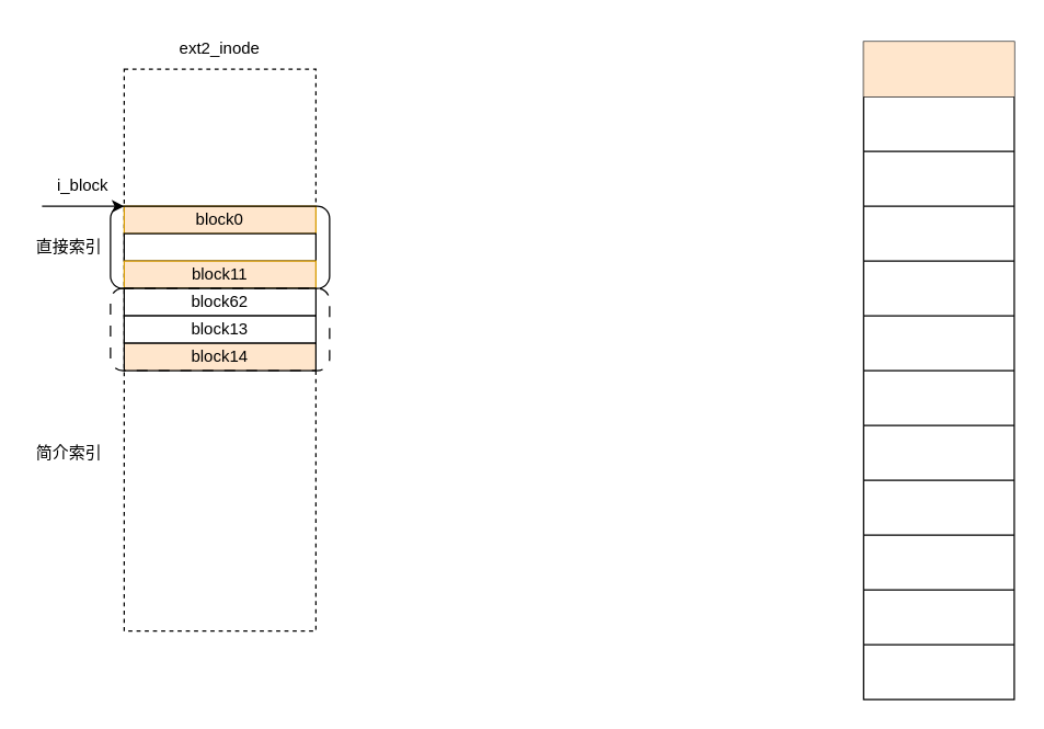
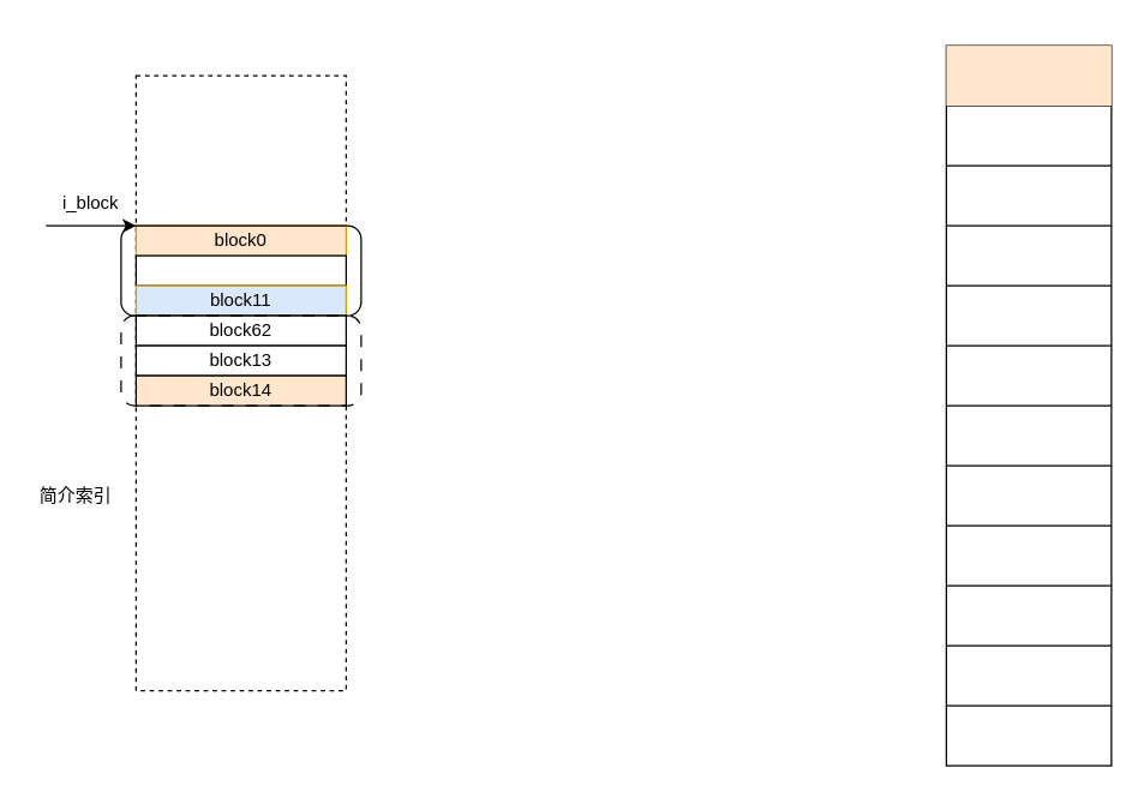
- <mxCell id="3" value="ext2_inode" style="text;strokeColor=none;align=center;fillColor=none;html=1;verticalAlign=middle;whiteSpace=wrap;rounded=0;" vertex="1" parent="1"><mxGeometry x="130" y="20" width="60" height="30" as="geometry" /></mxCell>
- <mxCell id="14" value="直接索引" style="text;strokeColor=none;align=center;fillColor=none;html=1;verticalAlign=middle;whiteSpace=wrap;rounded=0;" vertex="1" parent="1"><mxGeometry x="20" y="165" width="60" height="30" as="geometry" /></mxCell>
- <mxCell id="6" value="block11" style="rounded=0;whiteSpace=wrap;html=1;fillColor=#ffe6cc;strokeColor=#d79b00;" vertex="1" parent="1"><mxGeometry x="90" y="190" width="140" height="20" as="geometry" /></mxCell>
+ <mxCell id="6" value="block11" style="rounded=0;whiteSpace=wrap;html=1;fillColor=#dae8fc;strokeColor=#d79b00;" vertex="1" parent="1"><mxGeometry x="90" y="190" width="140" height="20" as="geometry" /></mxCell>
